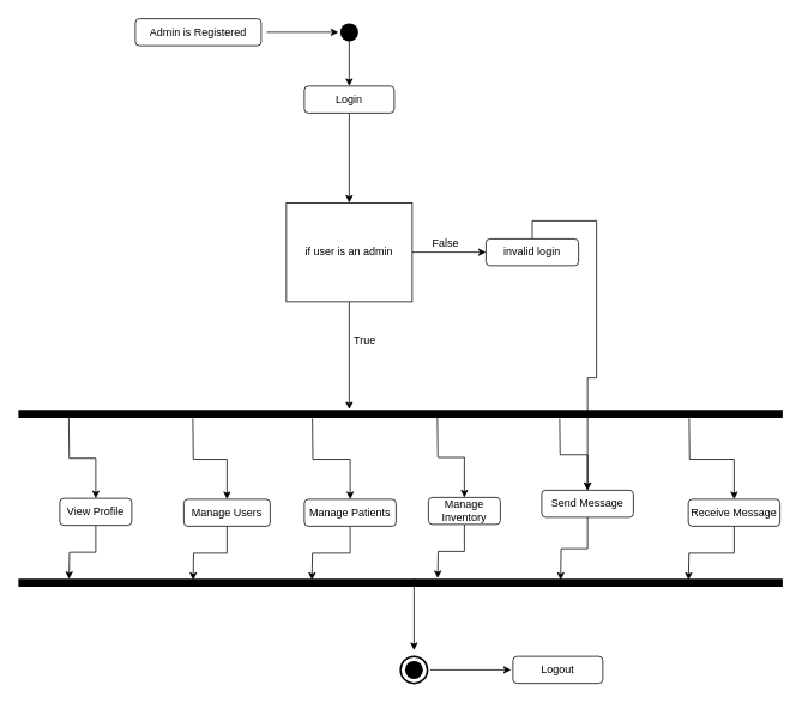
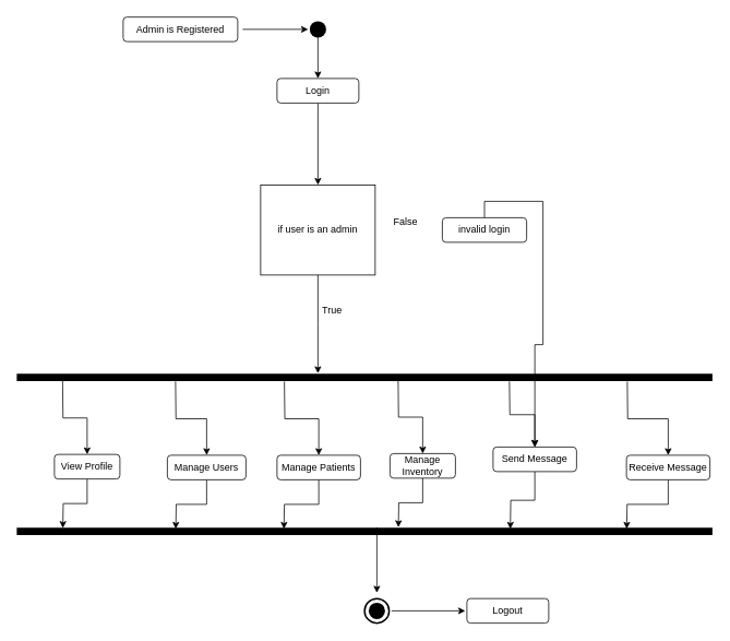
- <mxCell id="8" style="edgeStyle=orthogonalEdgeStyle;rounded=0;orthogonalLoop=1;jettySize=auto;html=1;exitX=1;exitY=0.5;exitDx=0;exitDy=0;entryX=0;entryY=0.5;entryDx=0;entryDy=0;" edge="1" parent="1" source="10" target="12"><mxGeometry relative="1" as="geometry" /></mxCell>
